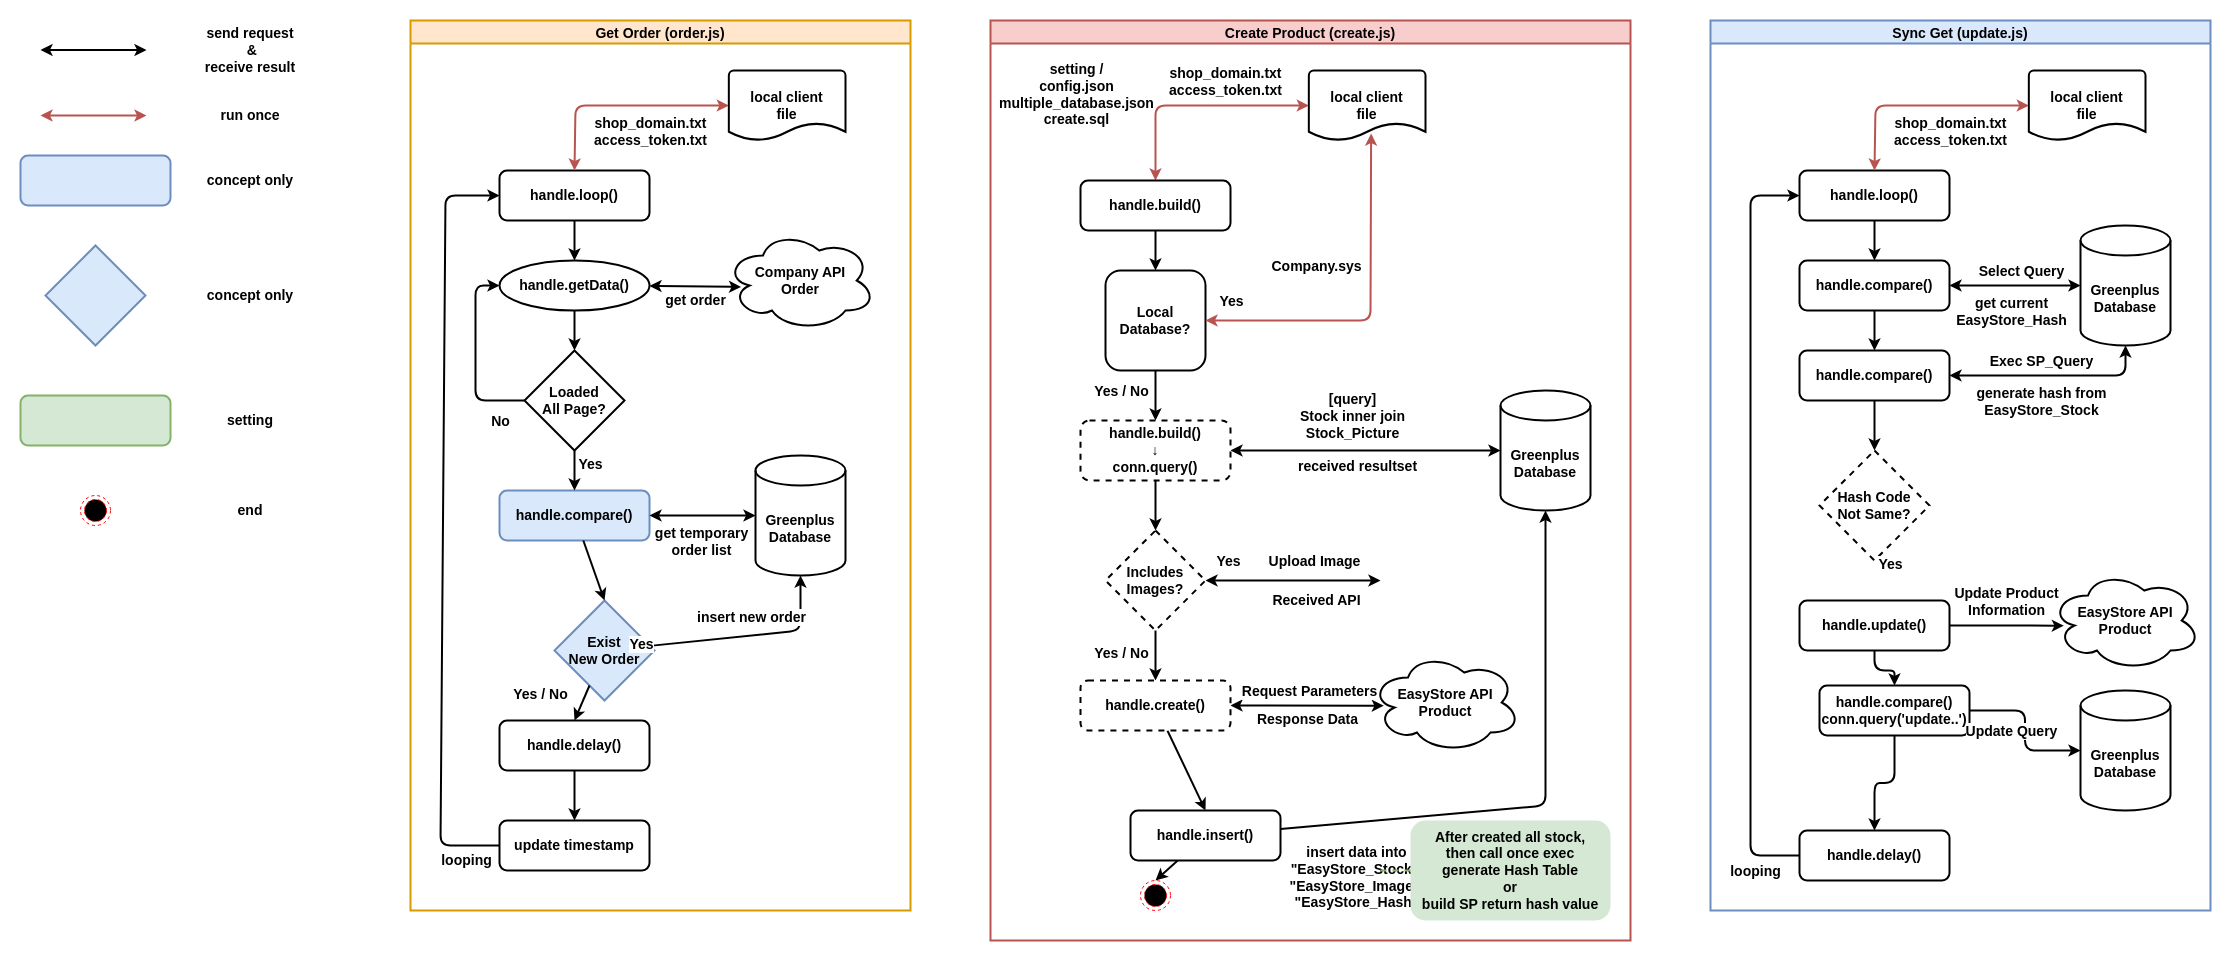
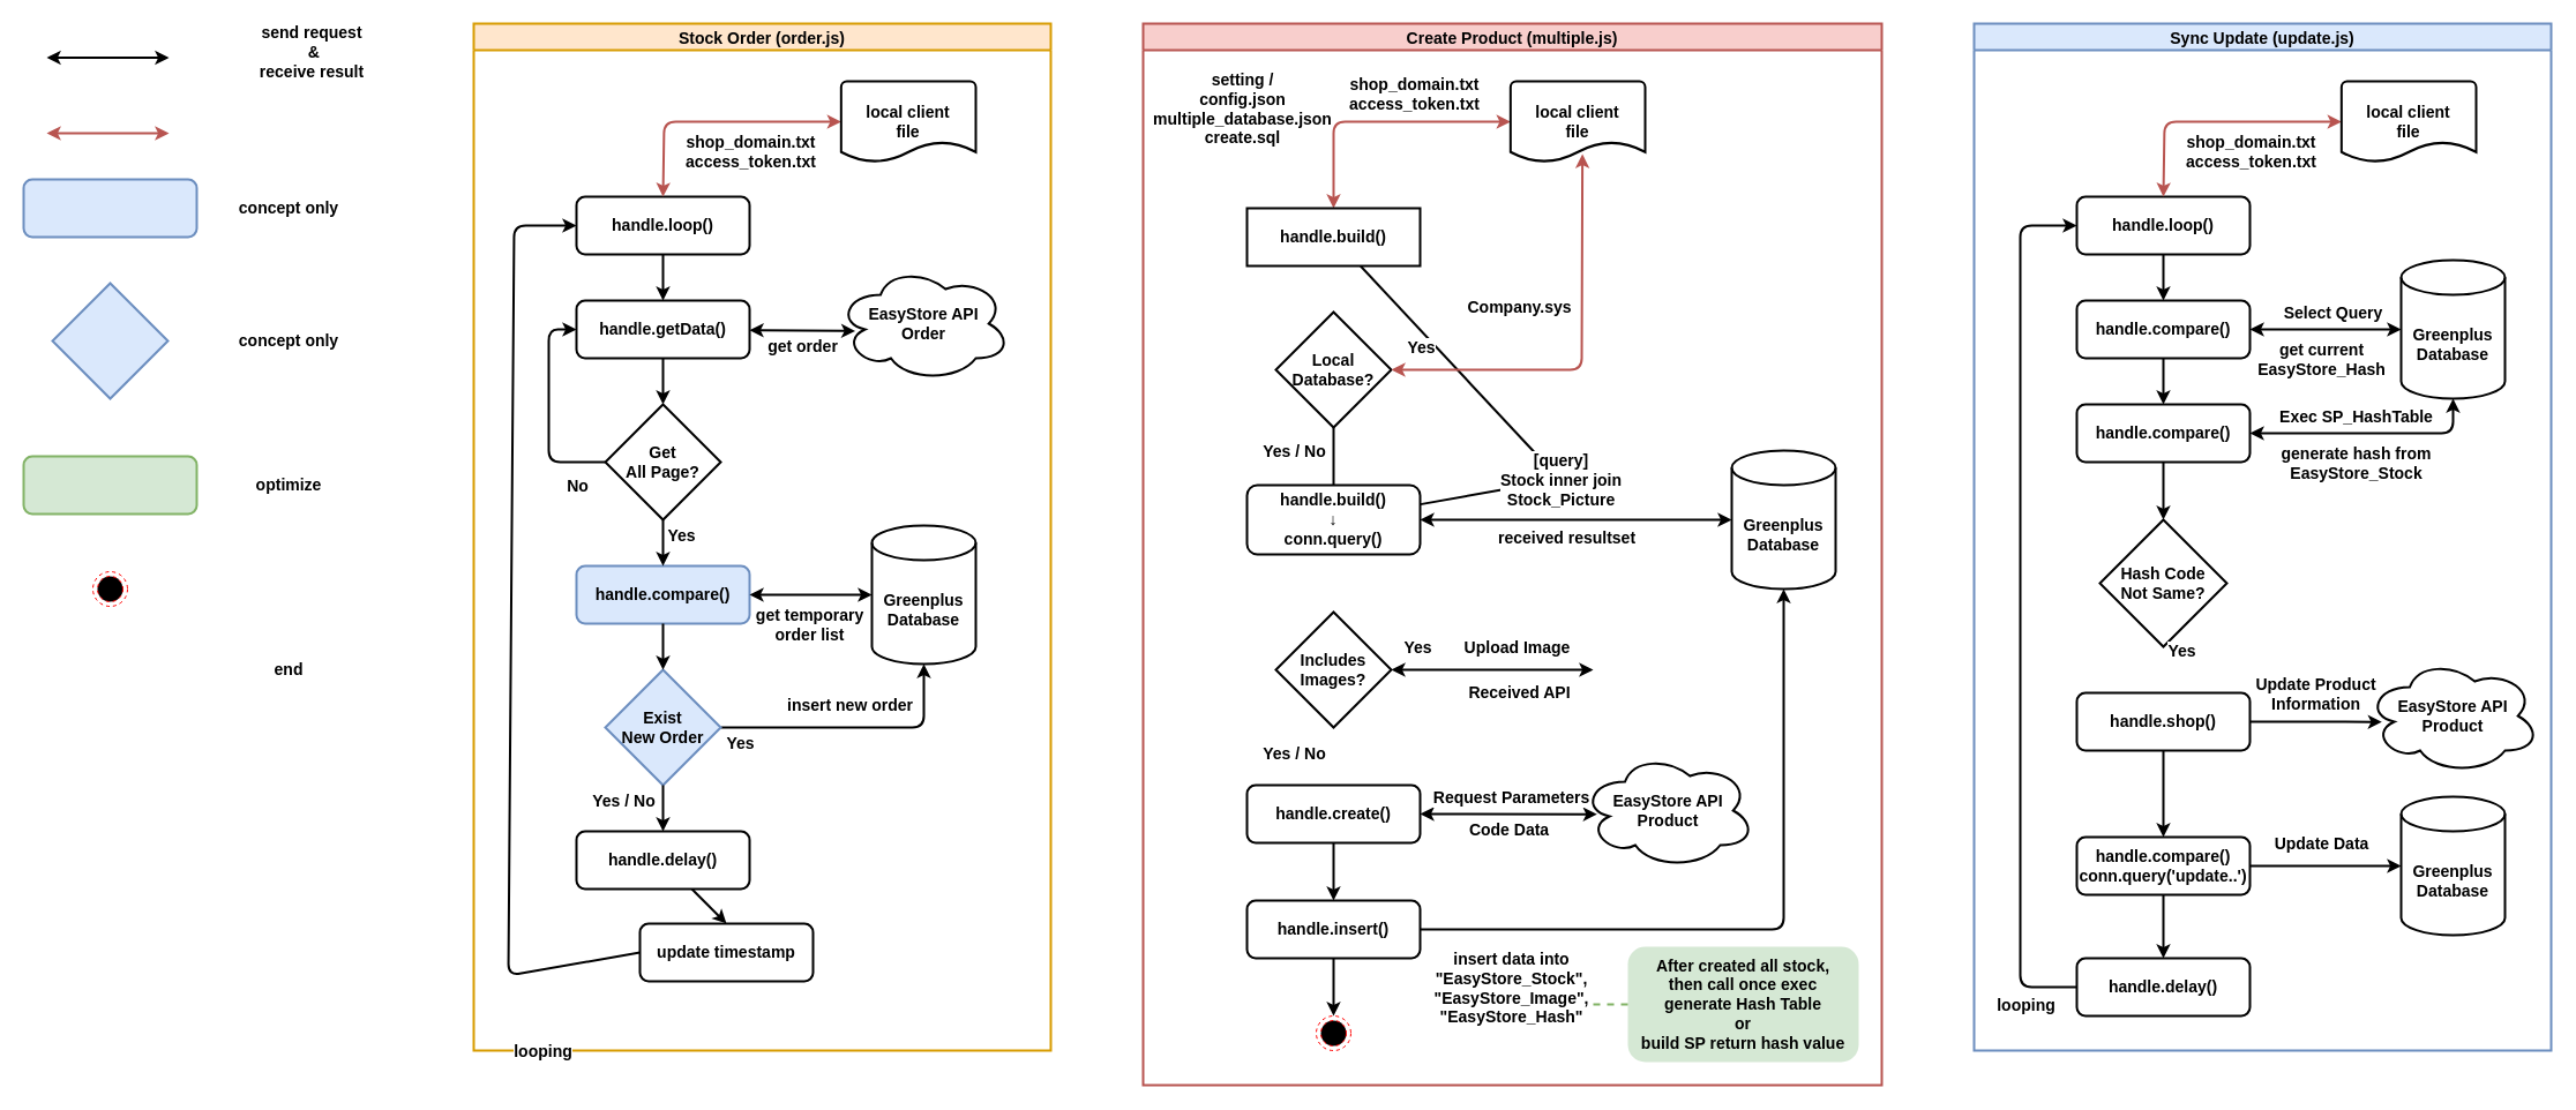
- <mxCell id="10" value="Get Order (order.js)" style="swimlane;fontSize=14;strokeWidth=2;fillColor=#ffe6cc;strokeColor=#d79b00;" parent="1" vertex="1"><mxGeometry x="410" y="20" width="500" height="890" as="geometry" /></mxCell>
+ <mxCell id="10" value="Stock Order (order.js)" style="swimlane;fontSize=14;strokeWidth=2;fillColor=#ffe6cc;strokeColor=#d79b00;" parent="1" vertex="1"><mxGeometry x="410" y="20" width="500" height="890" as="geometry" /></mxCell>
- <mxCell id="42" value="Create Product (create.js)" style="swimlane;fontSize=14;strokeWidth=2;fillColor=#f8cecc;strokeColor=#b85450;" parent="1" vertex="1"><mxGeometry x="990" y="20" width="640" height="920" as="geometry" /></mxCell>
+ <mxCell id="42" value="Create Product (multiple.js)" style="swimlane;fontSize=14;strokeWidth=2;fillColor=#f8cecc;strokeColor=#b85450;" parent="1" vertex="1"><mxGeometry x="990" y="20" width="640" height="920" as="geometry" /></mxCell>
- <mxCell id="86" value="Sync Get (update.js)" style="swimlane;fontSize=14;strokeWidth=2;fillColor=#dae8fc;strokeColor=#6c8ebf;" parent="1" vertex="1"><mxGeometry x="1710" y="20" width="500" height="890" as="geometry" /></mxCell>
+ <mxCell id="86" value="Sync Update (update.js)" style="swimlane;fontSize=14;strokeWidth=2;fillColor=#dae8fc;strokeColor=#6c8ebf;" parent="1" vertex="1"><mxGeometry x="1710" y="20" width="500" height="890" as="geometry" /></mxCell>
- <mxCell id="3" value="send request&lt;br&gt;&amp;nbsp;&amp;amp; &lt;br&gt;receive result" style="text;html=1;strokeColor=none;fillColor=none;align=center;verticalAlign=middle;whiteSpace=wrap;rounded=0;fontSize=14;fontStyle=1" parent="1" vertex="1"><mxGeometry x="180" y="20" width="140" height="60" as="geometry" /></mxCell>
+ <mxCell id="3" value="send request&lt;br&gt;&amp;nbsp;&amp;amp; &lt;br&gt;receive result" style="text;html=1;strokeColor=none;fillColor=none;align=center;verticalAlign=middle;whiteSpace=wrap;rounded=0;fontSize=14;fontStyle=1" parent="1" vertex="1"><mxGeometry x="200" y="15" width="140" height="60" as="geometry" /></mxCell>
- <mxCell id="5" value="run once" style="text;html=1;strokeColor=none;fillColor=none;align=center;verticalAlign=middle;whiteSpace=wrap;rounded=0;fontSize=14;fontStyle=1" parent="1" vertex="1"><mxGeometry x="180" y="85" width="140" height="60" as="geometry" /></mxCell>
- <mxCell id="49" value="handle.build()" style="rounded=1;whiteSpace=wrap;html=1;fontSize=14;glass=0;strokeWidth=2;shadow=0;fontStyle=1" parent="42" vertex="1"><mxGeometry x="90" y="160" width="150" height="50" as="geometry" /></mxCell>
+ <mxCell id="49" value="handle.build()" style="whiteSpace=wrap;html=1;fontSize=14;glass=0;strokeWidth=2;shadow=0;fontStyle=1;rounded=0;" parent="42" vertex="1"><mxGeometry x="90" y="160" width="150" height="50" as="geometry" /></mxCell>
- <mxCell id="48" style="edgeStyle=none;rounded=1;orthogonalLoop=1;jettySize=auto;html=1;entryX=0.5;entryY=0;entryDx=0;entryDy=0;fontSize=14;startArrow=none;startFill=0;endArrow=classic;endFill=1;strokeWidth=2;" parent="42" source="49" target="52" edge="1"><mxGeometry relative="1" as="geometry" /></mxCell>
+ <mxCell id="48" style="edgeStyle=none;rounded=1;orthogonalLoop=1;jettySize=auto;html=1;fontSize=14;startArrow=none;startFill=0;endArrow=classic;endFill=1;strokeWidth=2;" parent="42" source="49" target="78" edge="1"><mxGeometry relative="1" as="geometry" /></mxCell>
- <mxCell id="17" value="Company API&lt;br&gt;Order" style="ellipse;shape=cloud;whiteSpace=wrap;html=1;fontSize=14;strokeWidth=2;aspect=fixed;fontStyle=1" parent="10" vertex="1"><mxGeometry x="315" y="210" width="150" height="100" as="geometry" /></mxCell>
+ <mxCell id="17" value="EasyStore API&lt;br&gt;Order" style="ellipse;shape=cloud;whiteSpace=wrap;html=1;fontSize=14;strokeWidth=2;aspect=fixed;fontStyle=1" parent="10" vertex="1"><mxGeometry x="315" y="210" width="150" height="100" as="geometry" /></mxCell>
- <mxCell id="15" value="handle.getData()" style="ellipse;whiteSpace=wrap;html=1;fontSize=14;glass=0;strokeWidth=2;shadow=0;fontStyle=1;" parent="10" vertex="1"><mxGeometry x="89" y="240" width="150" height="50" as="geometry" /></mxCell>
+ <mxCell id="15" value="handle.getData()" style="rounded=1;whiteSpace=wrap;html=1;fontSize=14;glass=0;strokeWidth=2;shadow=0;fontStyle=1" parent="10" vertex="1"><mxGeometry x="89" y="240" width="150" height="50" as="geometry" /></mxCell>
- <mxCell id="52" value="Local&lt;br&gt;Database?" style="whiteSpace=wrap;html=1;fontSize=14;strokeWidth=2;aspect=fixed;fontStyle=1;rounded=1;" parent="42" vertex="1"><mxGeometry x="115" y="250" width="100" height="100" as="geometry" /></mxCell>
+ <mxCell id="52" value="Local&lt;br&gt;Database?" style="rhombus;whiteSpace=wrap;html=1;fontSize=14;strokeWidth=2;aspect=fixed;fontStyle=1" parent="42" vertex="1"><mxGeometry x="115" y="250" width="100" height="100" as="geometry" /></mxCell>
- <mxCell id="114" value="&lt;b&gt;Exec SP_Query&lt;/b&gt;" style="edgeLabel;html=1;align=center;verticalAlign=middle;resizable=0;points=[];fontSize=14;" parent="86" vertex="1" connectable="0"><mxGeometry x="330.0" y="340" as="geometry" /></mxCell>
+ <mxCell id="114" value="&lt;b&gt;Exec SP_HashTable&lt;/b&gt;" style="edgeLabel;html=1;align=center;verticalAlign=middle;resizable=0;points=[];fontSize=14;" parent="86" vertex="1" connectable="0"><mxGeometry x="330.0" y="340" as="geometry" /></mxCell>
- <mxCell id="22" value="Loaded&lt;br&gt;All Page?" style="rhombus;whiteSpace=wrap;html=1;fontSize=14;strokeWidth=2;aspect=fixed;fontStyle=1" parent="10" vertex="1"><mxGeometry x="114" y="330" width="100" height="100" as="geometry" /></mxCell>
+ <mxCell id="22" value="Get&lt;br&gt;All Page?" style="rhombus;whiteSpace=wrap;html=1;fontSize=14;strokeWidth=2;aspect=fixed;fontStyle=1" parent="10" vertex="1"><mxGeometry x="114" y="330" width="100" height="100" as="geometry" /></mxCell>
- <mxCell id="50" style="edgeStyle=none;rounded=1;orthogonalLoop=1;jettySize=auto;html=1;entryX=0.5;entryY=0;entryDx=0;entryDy=0;fontSize=14;startArrow=none;startFill=0;endArrow=classic;endFill=1;strokeWidth=2;" parent="42" source="52" target="60" edge="1"><mxGeometry relative="1" as="geometry" /></mxCell>
+ <mxCell id="50" style="edgeStyle=none;rounded=1;orthogonalLoop=1;jettySize=auto;html=1;entryX=0.5;entryY=0;entryDx=0;entryDy=0;fontSize=14;startArrow=none;startFill=0;endArrow=none;endFill=1;strokeWidth=2;" parent="42" source="52" target="60" edge="1"><mxGeometry relative="1" as="geometry" /></mxCell>
- <mxCell id="82" value="setting" style="text;html=1;strokeColor=none;fillColor=none;align=center;verticalAlign=middle;whiteSpace=wrap;rounded=0;fontSize=14;fontStyle=1" parent="1" vertex="1"><mxGeometry x="180" y="390" width="140" height="60" as="geometry" /></mxCell>
+ <mxCell id="82" value="optimize" style="text;html=1;strokeColor=none;fillColor=none;align=center;verticalAlign=middle;whiteSpace=wrap;rounded=0;fontSize=14;fontStyle=1" parent="1" vertex="1"><mxGeometry x="180" y="390" width="140" height="60" as="geometry" /></mxCell>
- <mxCell id="60" value="handle.build()&lt;br&gt;↓&lt;br&gt;conn.query()" style="rounded=1;whiteSpace=wrap;html=1;fontSize=14;glass=0;strokeWidth=2;shadow=0;fontStyle=1;dashed=1;" parent="42" vertex="1"><mxGeometry x="90" y="400" width="150" height="60" as="geometry" /></mxCell>
+ <mxCell id="60" value="handle.build()&lt;br&gt;↓&lt;br&gt;conn.query()" style="rounded=1;whiteSpace=wrap;html=1;fontSize=14;glass=0;strokeWidth=2;shadow=0;fontStyle=1" parent="42" vertex="1"><mxGeometry x="90" y="400" width="150" height="60" as="geometry" /></mxCell>
- <mxCell id="59" style="edgeStyle=none;rounded=1;orthogonalLoop=1;jettySize=auto;html=1;fontSize=14;startArrow=none;startFill=0;endArrow=classic;endFill=1;strokeWidth=2;" parent="42" source="60" target="65" edge="1"><mxGeometry relative="1" as="geometry" /></mxCell>
+ <mxCell id="59" style="edgeStyle=none;rounded=1;orthogonalLoop=1;jettySize=auto;html=1;fontSize=14;startArrow=none;startFill=0;endArrow=classic;endFill=1;strokeWidth=2;" parent="42" source="60" target="78" edge="1"><mxGeometry relative="1" as="geometry" /></mxCell>
- <mxCell id="98" value="Hash Code&lt;br&gt;Not Same?" style="rhombus;whiteSpace=wrap;html=1;fontSize=14;strokeWidth=2;aspect=fixed;fontStyle=1;dashed=1;" parent="86" vertex="1"><mxGeometry x="109" y="430" width="110" height="110" as="geometry" /></mxCell>
+ <mxCell id="98" value="Hash Code&lt;br&gt;Not Same?" style="rhombus;whiteSpace=wrap;html=1;fontSize=14;strokeWidth=2;aspect=fixed;fontStyle=1;" parent="86" vertex="1"><mxGeometry x="109" y="430" width="110" height="110" as="geometry" /></mxCell>
- <mxCell id="84" value="end" style="text;html=1;strokeColor=none;fillColor=none;align=center;verticalAlign=middle;whiteSpace=wrap;rounded=0;fontSize=14;fontStyle=1" parent="1" vertex="1"><mxGeometry x="180" y="480" width="140" height="60" as="geometry" /></mxCell>
+ <mxCell id="84" value="end" style="text;html=1;strokeColor=none;fillColor=none;align=center;verticalAlign=middle;whiteSpace=wrap;rounded=0;fontSize=14;fontStyle=1" parent="1" vertex="1"><mxGeometry x="180" y="550" width="140" height="60" as="geometry" /></mxCell>
- <mxCell id="65" value="Includes&lt;br&gt;Images?" style="rhombus;whiteSpace=wrap;html=1;fontSize=14;strokeWidth=2;aspect=fixed;fontStyle=1;dashed=1;" parent="42" vertex="1"><mxGeometry x="115" y="510" width="100" height="100" as="geometry" /></mxCell>
+ <mxCell id="65" value="Includes&lt;br&gt;Images?" style="rhombus;whiteSpace=wrap;html=1;fontSize=14;strokeWidth=2;aspect=fixed;fontStyle=1" parent="42" vertex="1"><mxGeometry x="115" y="510" width="100" height="100" as="geometry" /></mxCell>
- <mxCell id="103" value="handle.update()" style="rounded=1;whiteSpace=wrap;html=1;fontSize=14;glass=0;strokeWidth=2;shadow=0;fontStyle=1" parent="86" vertex="1"><mxGeometry x="89" y="580" width="150" height="50" as="geometry" /></mxCell>
+ <mxCell id="103" value="handle.shop()" style="rounded=1;whiteSpace=wrap;html=1;fontSize=14;glass=0;strokeWidth=2;shadow=0;fontStyle=1" parent="86" vertex="1"><mxGeometry x="89" y="580" width="150" height="50" as="geometry" /></mxCell>
- <mxCell id="32" value="Exist&lt;br&gt;New Order" style="rhombus;whiteSpace=wrap;html=1;fontSize=14;strokeWidth=2;aspect=fixed;fontStyle=1;fillColor=#dae8fc;strokeColor=#6c8ebf;" parent="10" vertex="1"><mxGeometry x="144" y="580" width="100" height="100" as="geometry" /></mxCell>
+ <mxCell id="32" value="Exist&lt;br&gt;New Order" style="rhombus;whiteSpace=wrap;html=1;fontSize=14;strokeWidth=2;aspect=fixed;fontStyle=1;fillColor=#dae8fc;strokeColor=#6c8ebf;" parent="10" vertex="1"><mxGeometry x="114" y="560" width="100" height="100" as="geometry" /></mxCell>
- <mxCell id="64" style="edgeStyle=none;rounded=1;orthogonalLoop=1;jettySize=auto;html=1;entryX=0.5;entryY=0;entryDx=0;entryDy=0;fontSize=14;startArrow=none;startFill=0;endArrow=classic;endFill=1;strokeWidth=2;" parent="42" source="65" target="70" edge="1"><mxGeometry relative="1" as="geometry" /></mxCell>
- <mxCell id="70" value="handle.create()" style="rounded=1;whiteSpace=wrap;html=1;fontSize=14;glass=0;strokeWidth=2;shadow=0;fontStyle=1;dashed=1;" parent="42" vertex="1"><mxGeometry x="90" y="660" width="150" height="50" as="geometry" /></mxCell>
+ <mxCell id="70" value="handle.create()" style="rounded=1;whiteSpace=wrap;html=1;fontSize=14;glass=0;strokeWidth=2;shadow=0;fontStyle=1" parent="42" vertex="1"><mxGeometry x="90" y="660" width="150" height="50" as="geometry" /></mxCell>
- <mxCell id="111" value="handle.compare()&lt;br&gt;conn.query('update..')" style="rounded=1;whiteSpace=wrap;html=1;fontSize=14;glass=0;strokeWidth=2;shadow=0;fontStyle=1" parent="86" vertex="1"><mxGeometry x="109" y="665" width="150" height="50" as="geometry" /></mxCell>
+ <mxCell id="111" value="handle.compare()&lt;br&gt;conn.query('update..')" style="rounded=1;whiteSpace=wrap;html=1;fontSize=14;glass=0;strokeWidth=2;shadow=0;fontStyle=1" parent="86" vertex="1"><mxGeometry x="89" y="705" width="150" height="50" as="geometry" /></mxCell>
- <mxCell id="72" value="&lt;b&gt;Response Data&lt;/b&gt;" style="edgeLabel;html=1;align=center;verticalAlign=middle;resizable=0;points=[];fontSize=14;" parent="42" vertex="1" connectable="0"><mxGeometry x="320" y="703.001" as="geometry"><mxPoint x="-4" y="-5" as="offset" /></mxGeometry></mxCell>
+ <mxCell id="72" value="&lt;b&gt;Code Data&lt;/b&gt;" style="edgeLabel;html=1;align=center;verticalAlign=middle;resizable=0;points=[];fontSize=14;" parent="42" vertex="1" connectable="0"><mxGeometry x="320" y="703.001" as="geometry"><mxPoint x="-4" y="-5" as="offset" /></mxGeometry></mxCell>
- <mxCell id="113" value="&lt;b&gt;Update Query&lt;/b&gt;" style="edgeLabel;html=1;align=center;verticalAlign=middle;resizable=0;points=[];fontSize=14;" parent="86" vertex="1" connectable="0"><mxGeometry x="300" y="710" as="geometry" /></mxCell>
+ <mxCell id="113" value="&lt;b&gt;Update Data&lt;/b&gt;" style="edgeLabel;html=1;align=center;verticalAlign=middle;resizable=0;points=[];fontSize=14;" parent="86" vertex="1" connectable="0"><mxGeometry x="300" y="710" as="geometry" /></mxCell>
- <mxCell id="77" value="handle.insert()" style="rounded=1;whiteSpace=wrap;html=1;fontSize=14;glass=0;strokeWidth=2;shadow=0;fontStyle=1" parent="42" vertex="1"><mxGeometry x="140" y="790" width="150" height="50" as="geometry" /></mxCell>
+ <mxCell id="77" value="handle.insert()" style="rounded=1;whiteSpace=wrap;html=1;fontSize=14;glass=0;strokeWidth=2;shadow=0;fontStyle=1" parent="42" vertex="1"><mxGeometry x="90" y="760" width="150" height="50" as="geometry" /></mxCell>
- <mxCell id="41" value="update timestamp" style="rounded=1;whiteSpace=wrap;html=1;fontSize=14;glass=0;strokeWidth=2;shadow=0;fontStyle=1;" parent="10" vertex="1"><mxGeometry x="89" y="800" width="150" height="50" as="geometry" /></mxCell>
+ <mxCell id="41" value="update timestamp" style="rounded=1;whiteSpace=wrap;html=1;fontSize=14;glass=0;strokeWidth=2;shadow=0;fontStyle=1;" parent="10" vertex="1"><mxGeometry x="144" y="780" width="150" height="50" as="geometry" /></mxCell>
